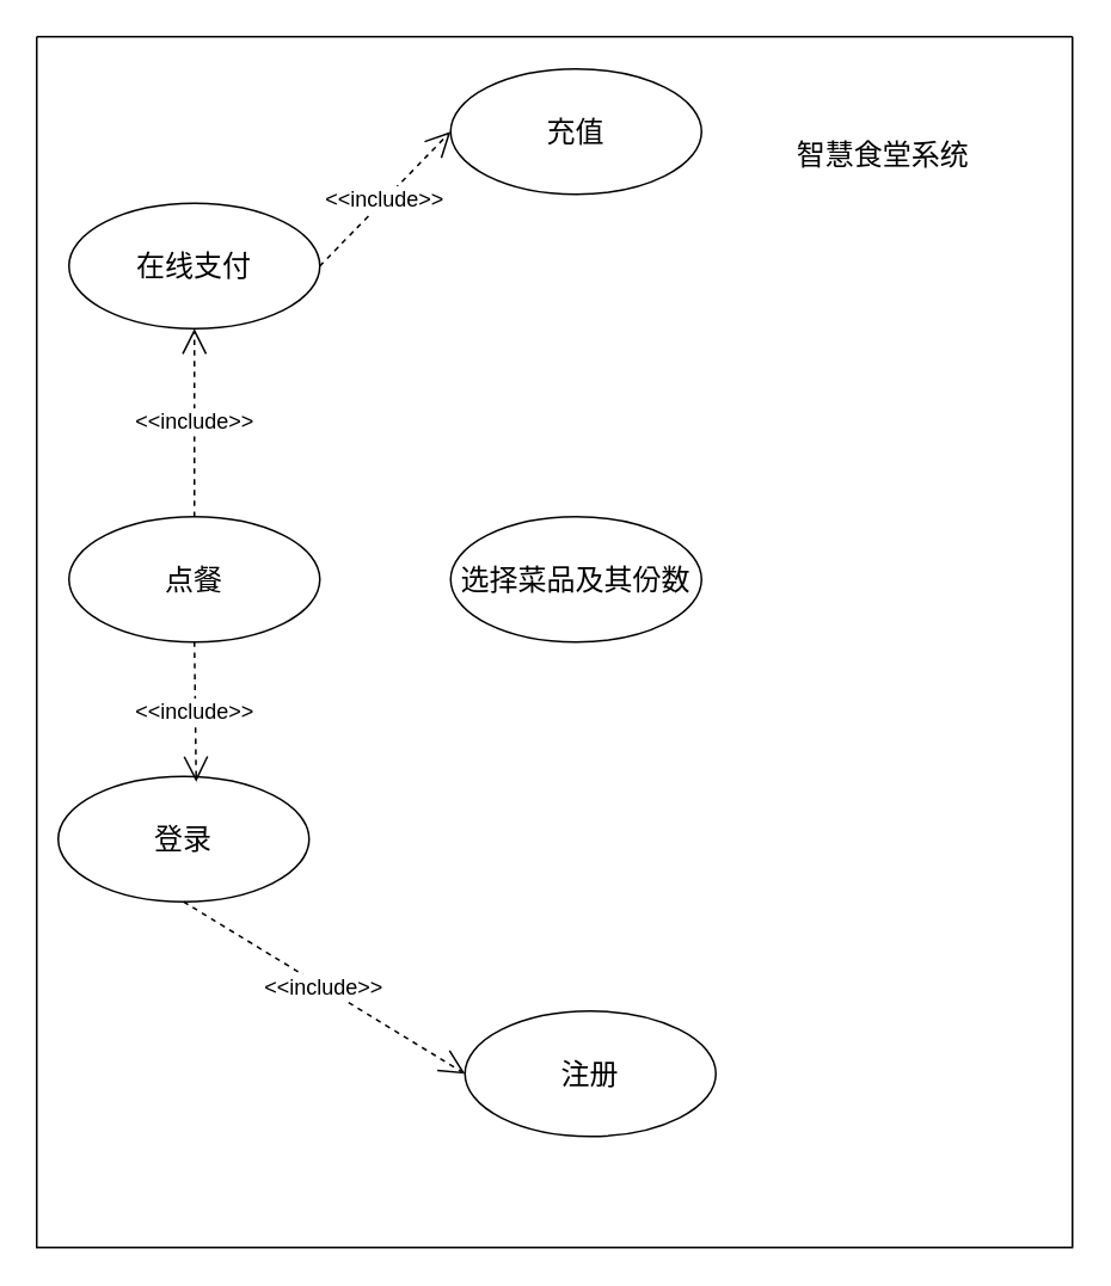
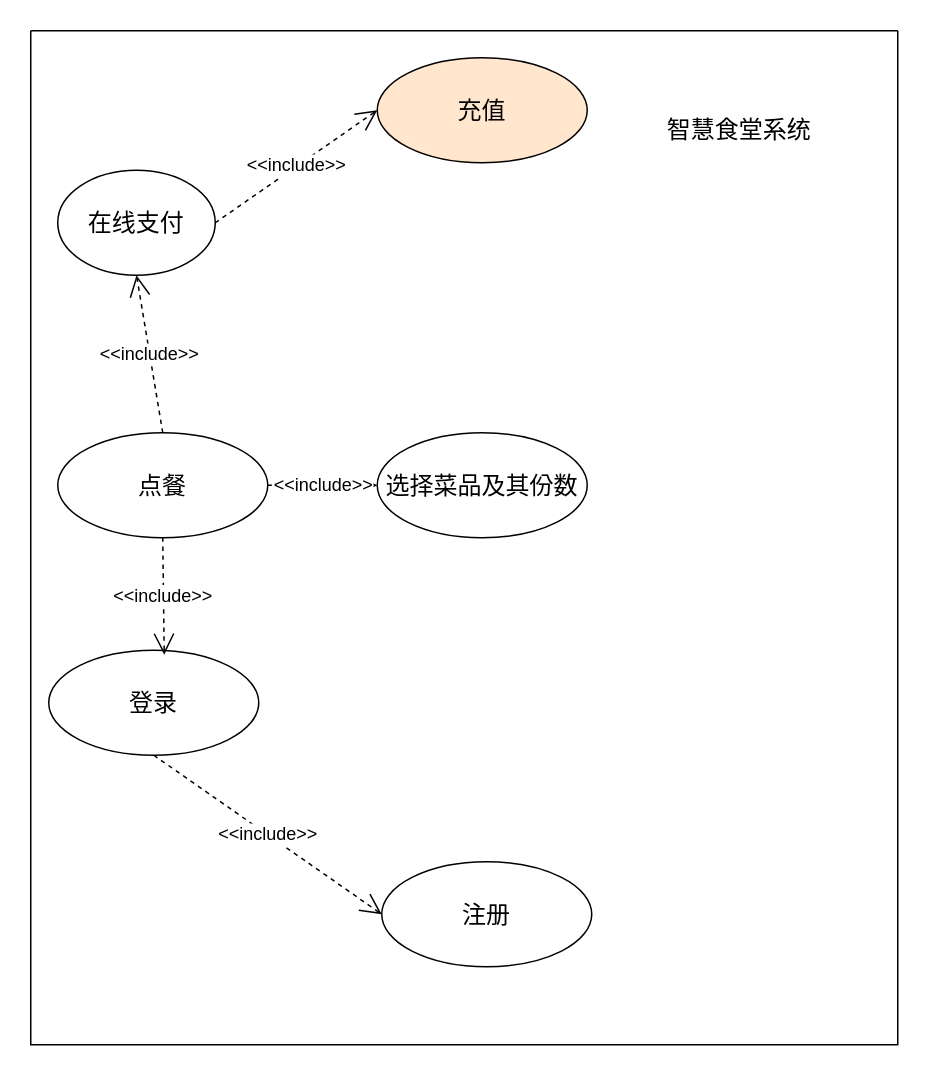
- <mxCell id="12" value="充值" style="ellipse;whiteSpace=wrap;html=1;fontSize=16;" vertex="1" parent="2"><mxGeometry x="231" y="18" width="140" height="70" as="geometry" /></mxCell>
+ <mxCell id="12" value="充值" style="ellipse;whiteSpace=wrap;html=1;fontSize=16;fillColor=#ffe6cc;" vertex="1" parent="2"><mxGeometry x="231" y="18" width="140" height="70" as="geometry" /></mxCell>
- <mxCell id="10" value="在线支付" style="ellipse;whiteSpace=wrap;html=1;fontSize=16;" vertex="1" parent="2"><mxGeometry x="18" y="93" width="140" height="70" as="geometry" /></mxCell>
+ <mxCell id="10" value="在线支付" style="ellipse;whiteSpace=wrap;html=1;fontSize=16;" vertex="1" parent="2"><mxGeometry x="18" y="93" width="105" height="70" as="geometry" /></mxCell>
+ <mxCell id="8" value="&amp;lt;&amp;lt;include&amp;gt;&amp;gt;" style="endArrow=open;endSize=12;dashed=1;html=1;rounded=0;fontSize=12;curved=1;exitX=1;exitY=0.5;exitDx=0;exitDy=0;entryX=0;entryY=0.5;entryDx=0;entryDy=0;" edge="1" parent="2" source="3" target="7"><mxGeometry width="160" relative="1" as="geometry"><mxPoint x="179" y="281" as="sourcePoint" /><mxPoint x="339" y="281" as="targetPoint" /></mxGeometry></mxCell>
- <mxCell id="6" value="注册" style="ellipse;whiteSpace=wrap;html=1;fontSize=16;" vertex="1" parent="2"><mxGeometry x="239" y="544" width="140" height="70" as="geometry" /></mxCell>
+ <mxCell id="6" value="注册" style="ellipse;whiteSpace=wrap;html=1;fontSize=16;" vertex="1" parent="2"><mxGeometry x="234" y="554" width="140" height="70" as="geometry" /></mxCell>
